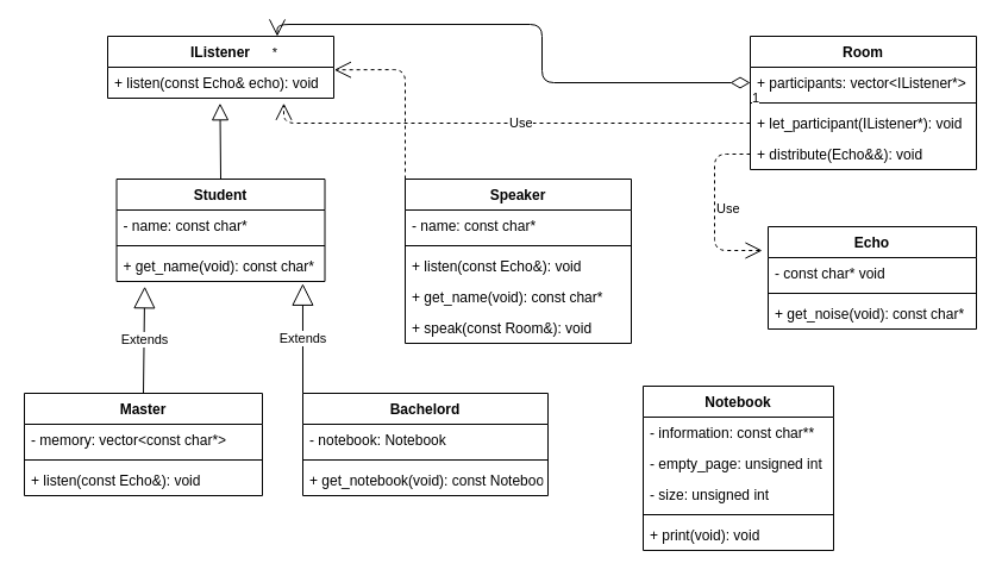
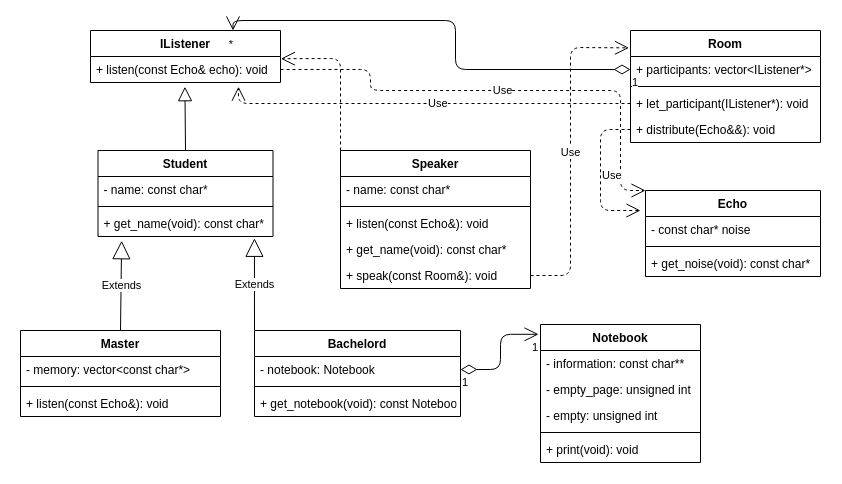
+ <mxCell id="42" value="Use" style="endArrow=open;endSize=12;dashed=1;html=1;sourcePerimeterSpacing=8;targetPerimeterSpacing=8;exitX=1;exitY=0.5;exitDx=0;exitDy=0;entryX=0;entryY=0;entryDx=0;entryDy=0;" parent="1" source="3" target="33" edge="1"><mxGeometry width="160" relative="1" as="geometry"><mxPoint x="310" y="100" as="sourcePoint" /><mxPoint x="470" y="100" as="targetPoint" /><Array as="points"><mxPoint x="370" y="69" /><mxPoint x="370" y="90" /><mxPoint x="620" y="90" /><mxPoint x="620" y="190" /></Array></mxGeometry></mxCell>
+ <mxCell id="41" value="Use" style="endArrow=open;endSize=12;dashed=1;html=1;sourcePerimeterSpacing=8;targetPerimeterSpacing=8;exitX=1;exitY=0.5;exitDx=0;exitDy=0;entryX=-0.008;entryY=0.155;entryDx=0;entryDy=0;entryPerimeter=0;" parent="1" source="27" target="28" edge="1"><mxGeometry width="160" relative="1" as="geometry"><mxPoint x="500" y="30" as="sourcePoint" /><mxPoint x="660" y="30" as="targetPoint" /><Array as="points"><mxPoint x="570" y="275" /><mxPoint x="570" y="47" /></Array></mxGeometry></mxCell>
- <mxCell id="34" value="- const char* void" style="text;strokeColor=none;fillColor=none;align=left;verticalAlign=top;spacingLeft=4;spacingRight=4;overflow=hidden;rotatable=0;points=[[0,0.5],[1,0.5]];portConstraint=eastwest;" parent="33" vertex="1"><mxGeometry y="26" width="175" height="26" as="geometry" /></mxCell>
+ <mxCell id="34" value="- const char* noise" style="text;strokeColor=none;fillColor=none;align=left;verticalAlign=top;spacingLeft=4;spacingRight=4;overflow=hidden;rotatable=0;points=[[0,0.5],[1,0.5]];portConstraint=eastwest;" parent="33" vertex="1"><mxGeometry y="26" width="175" height="26" as="geometry" /></mxCell>
+ <mxCell id="45" value="" style="endArrow=open;html=1;endSize=12;startArrow=diamondThin;startSize=14;startFill=0;edgeStyle=orthogonalEdgeStyle;sourcePerimeterSpacing=8;targetPerimeterSpacing=8;exitX=1;exitY=0.5;exitDx=0;exitDy=0;entryX=-0.012;entryY=0.071;entryDx=0;entryDy=0;entryPerimeter=0;" edge="1" parent="1" source="13" target="16"><mxGeometry relative="1" as="geometry"><mxPoint x="350" y="480" as="sourcePoint" /><mxPoint x="520" y="330" as="targetPoint" /></mxGeometry></mxCell>
+ <mxCell id="46" value="1" style="edgeLabel;resizable=0;html=1;align=left;verticalAlign=top;" connectable="0" vertex="1" parent="45"><mxGeometry x="-1" relative="1" as="geometry" /></mxCell>
+ <mxCell id="47" value="1" style="edgeLabel;resizable=0;html=1;align=right;verticalAlign=top;" connectable="0" vertex="1" parent="45"><mxGeometry x="1" relative="1" as="geometry" /></mxCell>
- <mxCell id="19" value="- size: unsigned int" style="text;strokeColor=none;fillColor=none;align=left;verticalAlign=top;spacingLeft=4;spacingRight=4;overflow=hidden;rotatable=0;points=[[0,0.5],[1,0.5]];portConstraint=eastwest;" parent="16" vertex="1"><mxGeometry y="78" width="160" height="26" as="geometry" /></mxCell>
+ <mxCell id="19" value="- empty: unsigned int" style="text;strokeColor=none;fillColor=none;align=left;verticalAlign=top;spacingLeft=4;spacingRight=4;overflow=hidden;rotatable=0;points=[[0,0.5],[1,0.5]];portConstraint=eastwest;" parent="16" vertex="1"><mxGeometry y="78" width="160" height="26" as="geometry" /></mxCell>
